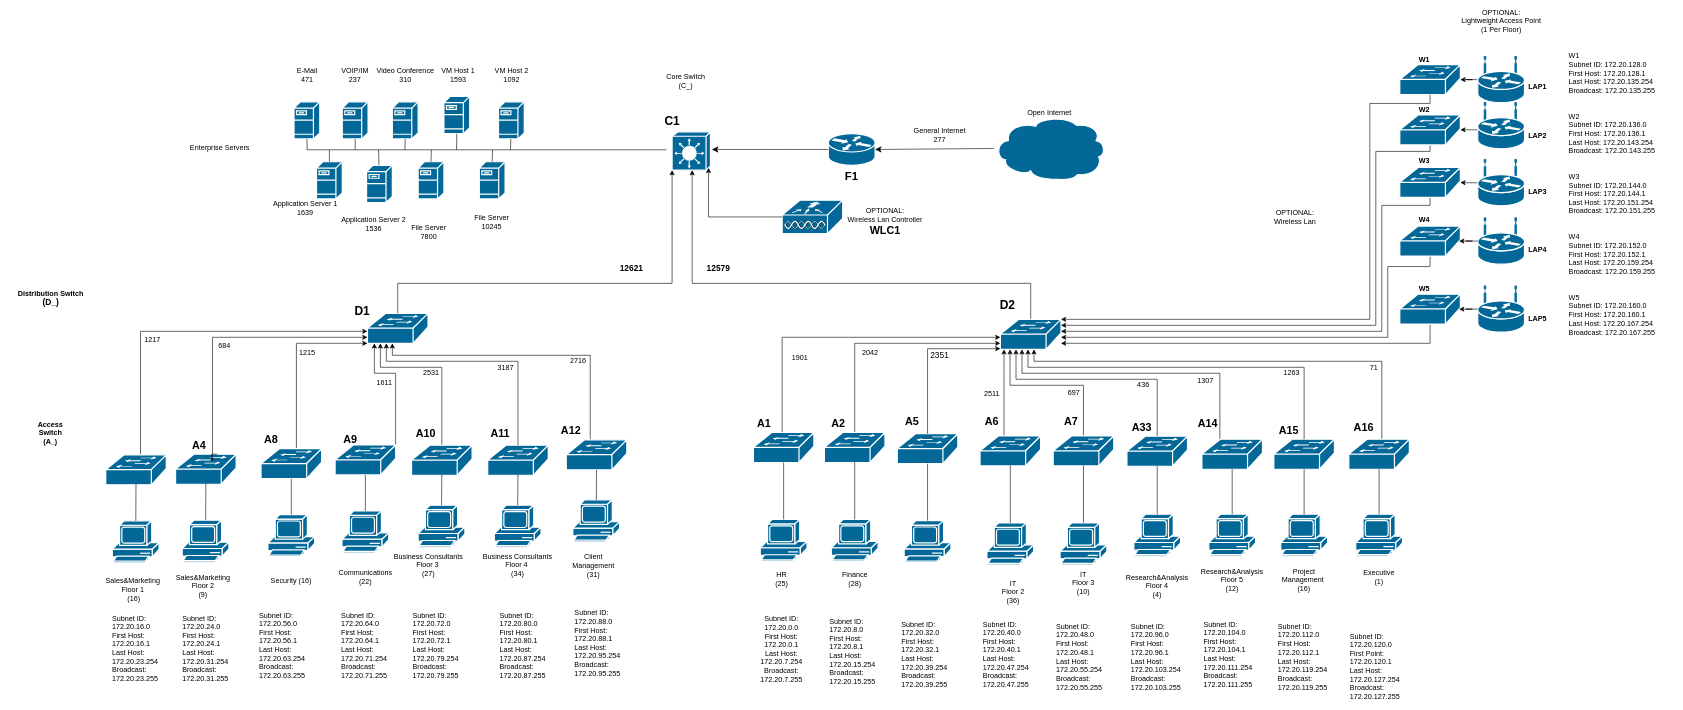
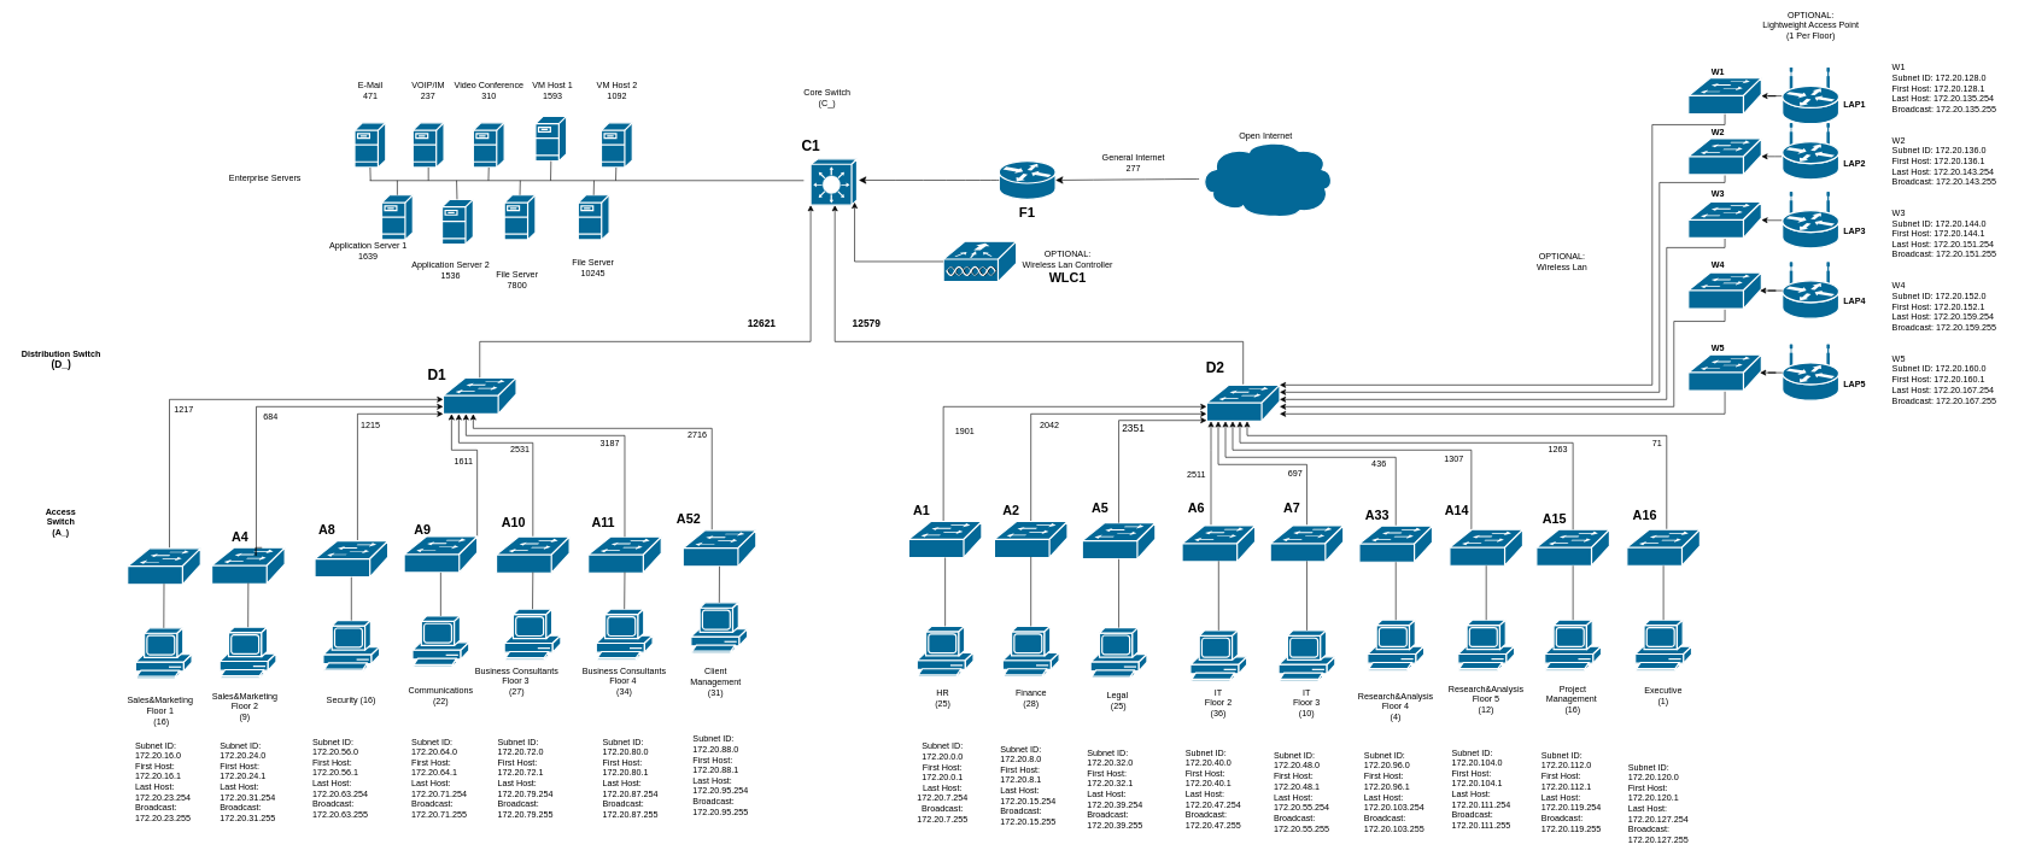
- <mxCell id="168" value="&lt;b&gt;&lt;font style=&quot;font-size: 18px;&quot;&gt;A12&lt;/font&gt;&lt;/b&gt;" style="text;html=1;align=center;verticalAlign=middle;whiteSpace=wrap;rounded=0;" parent="1" vertex="1"><mxGeometry x="921" y="701.5" width="60" height="30" as="geometry" /></mxCell>
+ <mxCell id="168" value="&lt;b&gt;&lt;font style=&quot;font-size: 18px;&quot;&gt;A52&lt;/font&gt;&lt;/b&gt;" style="text;html=1;align=center;verticalAlign=middle;whiteSpace=wrap;rounded=0;" parent="1" vertex="1"><mxGeometry x="921" y="701.5" width="60" height="30" as="geometry" /></mxCell>
+ <mxCell id="43" value="Legal&amp;nbsp;&lt;div&gt;(25)&lt;/div&gt;" style="text;html=1;align=center;verticalAlign=middle;whiteSpace=wrap;rounded=0;" parent="1" vertex="1"><mxGeometry x="1500" y="947.75" width="91" height="40" as="geometry" /></mxCell>
- <mxCell id="81" value="IT&lt;div&gt;Floor 2&lt;br&gt;&lt;div&gt;(36)&lt;/div&gt;&lt;/div&gt;" style="text;html=1;align=center;verticalAlign=middle;whiteSpace=wrap;rounded=0;" parent="1" vertex="1"><mxGeometry x="1643" y="966.5" width="91" height="40" as="geometry" /></mxCell>
+ <mxCell id="81" value="IT&lt;div&gt;Floor 2&lt;br&gt;&lt;div&gt;(36)&lt;/div&gt;&lt;/div&gt;" style="text;html=1;align=center;verticalAlign=middle;whiteSpace=wrap;rounded=0;" parent="1" vertex="1"><mxGeometry x="1638" y="951.5" width="91" height="40" as="geometry" /></mxCell>
- <mxCell id="212" value="Subnet ID: 172.20.120.0&#10;First Point: 172.20.120.1&#10;Last Host: 172.20.127.254&#10;Broadcast: 172.20.127.255" style="text;whiteSpace=wrap;" parent="1" vertex="1"><mxGeometry x="2248" y="1047" width="90" height="80" as="geometry" /></mxCell>
+ <mxCell id="212" value="Subnet ID: 172.20.120.0&#10;First Host: 172.20.120.1&#10;Last Host: 172.20.127.254&#10;Broadcast: 172.20.127.255" style="text;whiteSpace=wrap;" parent="1" vertex="1"><mxGeometry x="2248" y="1047" width="90" height="80" as="geometry" /></mxCell>
